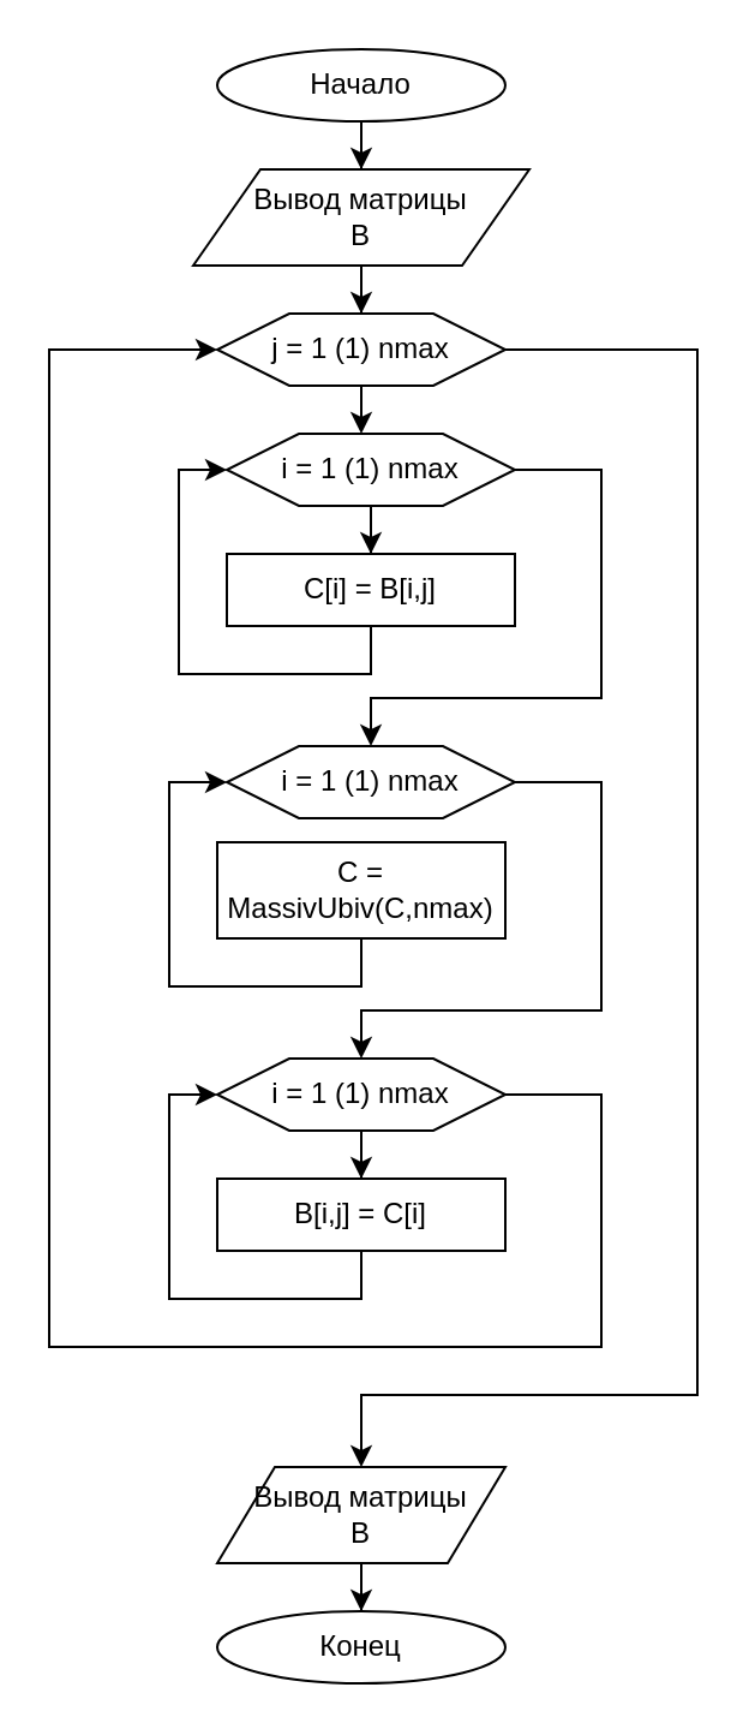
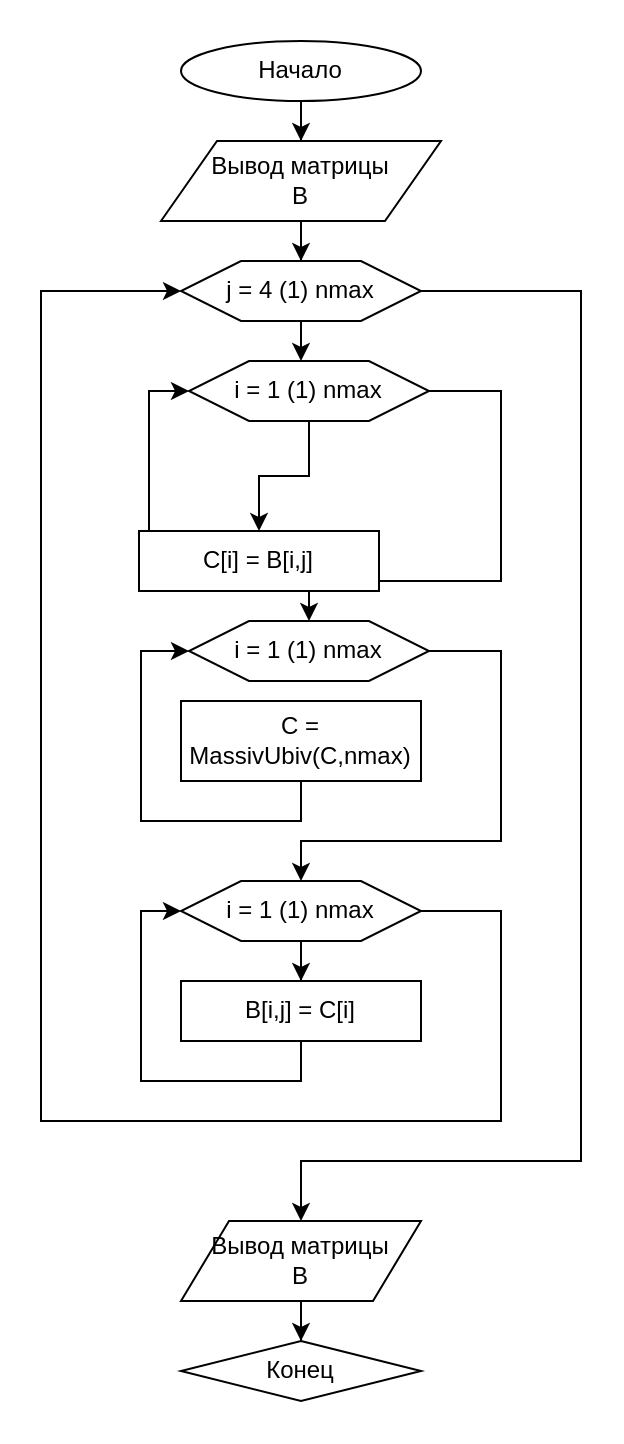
- <mxCell id="8" value="j = 1 (1) nmax" style="shape=hexagon;perimeter=hexagonPerimeter2;whiteSpace=wrap;html=1;" parent="1" vertex="1"><mxGeometry x="90" y="130" width="120" height="30" as="geometry" /></mxCell>
+ <mxCell id="8" value="j = 4 (1) nmax" style="shape=hexagon;perimeter=hexagonPerimeter2;whiteSpace=wrap;html=1;" parent="1" vertex="1"><mxGeometry x="90" y="130" width="120" height="30" as="geometry" /></mxCell>
- <mxCell id="13" value="C[i] = B[i,j]" style="rounded=0;whiteSpace=wrap;html=1;" parent="1" vertex="1"><mxGeometry x="94" y="230" width="120" height="30" as="geometry" /></mxCell>
+ <mxCell id="13" value="C[i] = B[i,j]" style="rounded=0;whiteSpace=wrap;html=1;" parent="1" vertex="1"><mxGeometry x="69" y="265" width="120" height="30" as="geometry" /></mxCell>
- <mxCell id="25" value="Конец" style="ellipse;whiteSpace=wrap;html=1;" parent="1" vertex="1"><mxGeometry x="90" y="670" width="120" height="30" as="geometry" /></mxCell>
+ <mxCell id="25" value="Конец" style="rhombus;whiteSpace=wrap;html=1;" parent="1" vertex="1"><mxGeometry x="90" y="670" width="120" height="30" as="geometry" /></mxCell>
